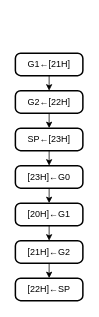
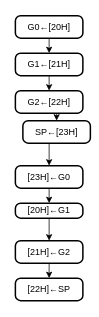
+ <mxCell id="3" value="G0←[20H]" style="rounded=1;whiteSpace=wrap;html=1;absoluteArcSize=1;arcSize=14;strokeWidth=2;" parent="1" vertex="1"><mxGeometry x="20" y="20" width="90" height="30" as="geometry" /></mxCell>
+ <mxCell id="2" style="edgeStyle=orthogonalEdgeStyle;rounded=0;orthogonalLoop=1;jettySize=auto;html=1;exitX=0.5;exitY=1;exitDx=0;exitDy=0;entryX=0.5;entryY=0;entryDx=0;entryDy=0;" parent="1" source="3" target="5" edge="1"><mxGeometry relative="1" as="geometry" /></mxCell>
- <mxCell id="12" value="SP←[23H]" style="rounded=1;whiteSpace=wrap;html=1;absoluteArcSize=1;arcSize=14;strokeWidth=2;" vertex="1" parent="1"><mxGeometry x="20" y="170" width="90" height="30" as="geometry" /></mxCell>
+ <mxCell id="12" value="SP←[23H]" style="rounded=1;whiteSpace=wrap;html=1;absoluteArcSize=1;arcSize=14;strokeWidth=2;" vertex="1" parent="1"><mxGeometry x="30" y="160" width="90" height="30" as="geometry" /></mxCell>
- <mxCell id="16" value="[20H]←G1" style="rounded=1;whiteSpace=wrap;html=1;absoluteArcSize=1;arcSize=14;strokeWidth=2;" vertex="1" parent="1"><mxGeometry x="20" y="270" width="90" height="30" as="geometry" /></mxCell>
+ <mxCell id="16" value="[20H]←G1" style="rounded=1;whiteSpace=wrap;html=1;absoluteArcSize=1;arcSize=14;strokeWidth=2;" vertex="1" parent="1"><mxGeometry x="20" y="270" width="90" height="20" as="geometry" /></mxCell>
